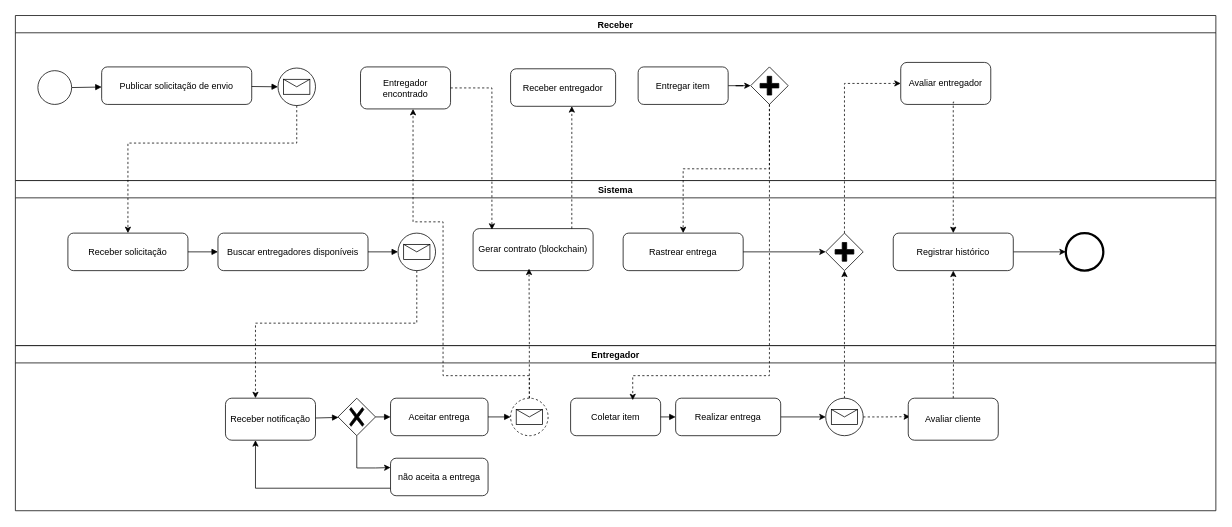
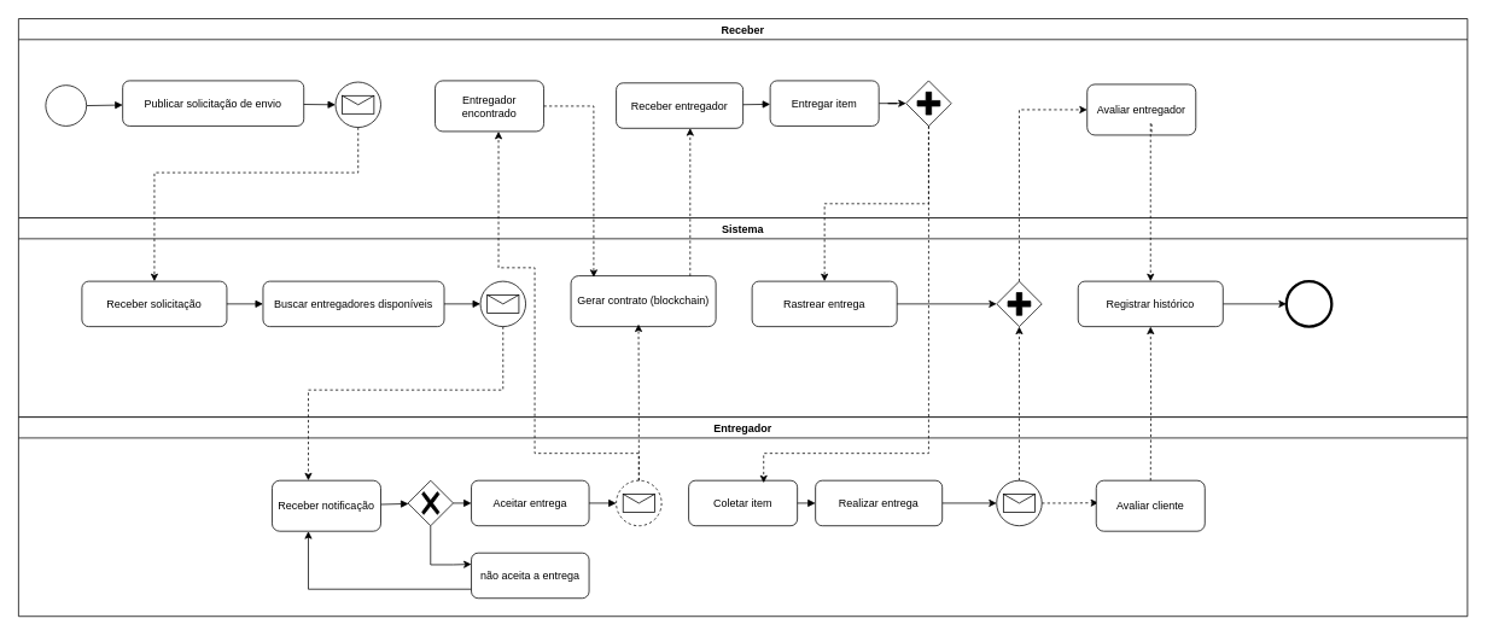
- <mxCell id="13" value="Avaliar entregador" style="points=[[0.25,0,0],[0.5,0,0],[0.75,0,0],[1,0.25,0],[1,0.5,0],[1,0.75,0],[0.75,1,0],[0.5,1,0],[0.25,1,0],[0,0.75,0],[0,0.5,0],[0,0.25,0]];shape=mxgraph.bpmn.task2;whiteSpace=wrap;rectStyle=rounded;size=10;html=1;container=1;expand=0;collapsible=0;taskMarker=send;rounded=1;strokeColor=default;align=center;verticalAlign=middle;fontFamily=Helvetica;fontSize=12;fontColor=default;fillColor=default;" vertex="1" parent="2"><mxGeometry x="1180" y="62.5" width="120" height="56" as="geometry" /></mxCell>
+ <mxCell id="13" value="Avaliar entregador" style="points=[[0.25,0,0],[0.5,0,0],[0.75,0,0],[1,0.25,0],[1,0.5,0],[1,0.75,0],[0.75,1,0],[0.5,1,0],[0.25,1,0],[0,0.75,0],[0,0.5,0],[0,0.25,0]];shape=mxgraph.bpmn.task2;whiteSpace=wrap;rectStyle=rounded;size=10;html=1;container=1;expand=0;collapsible=0;taskMarker=send;rounded=1;strokeColor=default;align=center;verticalAlign=middle;fontFamily=Helvetica;fontSize=12;fontColor=default;fillColor=default;" vertex="1" parent="2"><mxGeometry x="1180" y="72.5" width="120" height="56" as="geometry" /></mxCell>
+ <mxCell id="9" style="endArrow=block;" edge="1" parent="2" source="4" target="6"><mxGeometry relative="1" as="geometry" /></mxCell>
